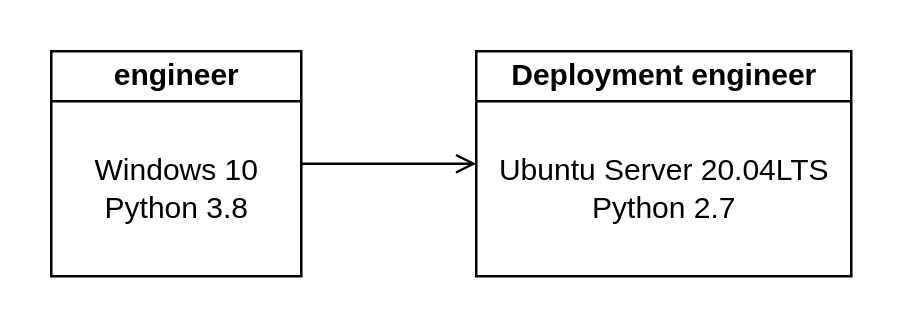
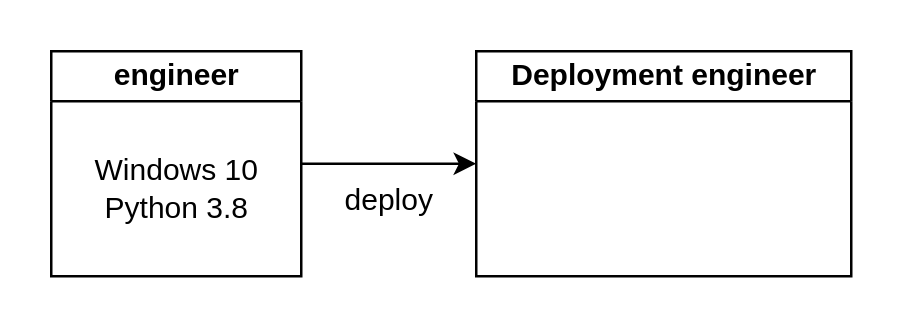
- <mxCell id="2" style="edgeStyle=orthogonalEdgeStyle;rounded=0;orthogonalLoop=1;jettySize=auto;html=1;entryX=0;entryY=0.5;entryDx=0;entryDy=0;endArrow=open;" edge="1" parent="1" source="3" target="5"><mxGeometry relative="1" as="geometry" /></mxCell>
+ <mxCell id="2" style="edgeStyle=orthogonalEdgeStyle;rounded=0;orthogonalLoop=1;jettySize=auto;html=1;entryX=0;entryY=0.5;entryDx=0;entryDy=0;" edge="1" parent="1" source="3" target="5"><mxGeometry relative="1" as="geometry" /></mxCell>
- <mxCell id="6" value="Ubuntu Server 20.04LTS&lt;br&gt;Python 2.7" style="text;html=1;align=center;verticalAlign=middle;resizable=0;points=[];autosize=1;strokeColor=none;fillColor=none;" vertex="1" parent="5"><mxGeometry y="40" width="150" height="30" as="geometry" /></mxCell>
+ <mxCell id="7" value="deploy" style="text;html=1;align=center;verticalAlign=middle;resizable=0;points=[];autosize=1;strokeColor=none;fillColor=none;" vertex="1" parent="1"><mxGeometry x="130" y="70" width="50" height="20" as="geometry" /></mxCell>
